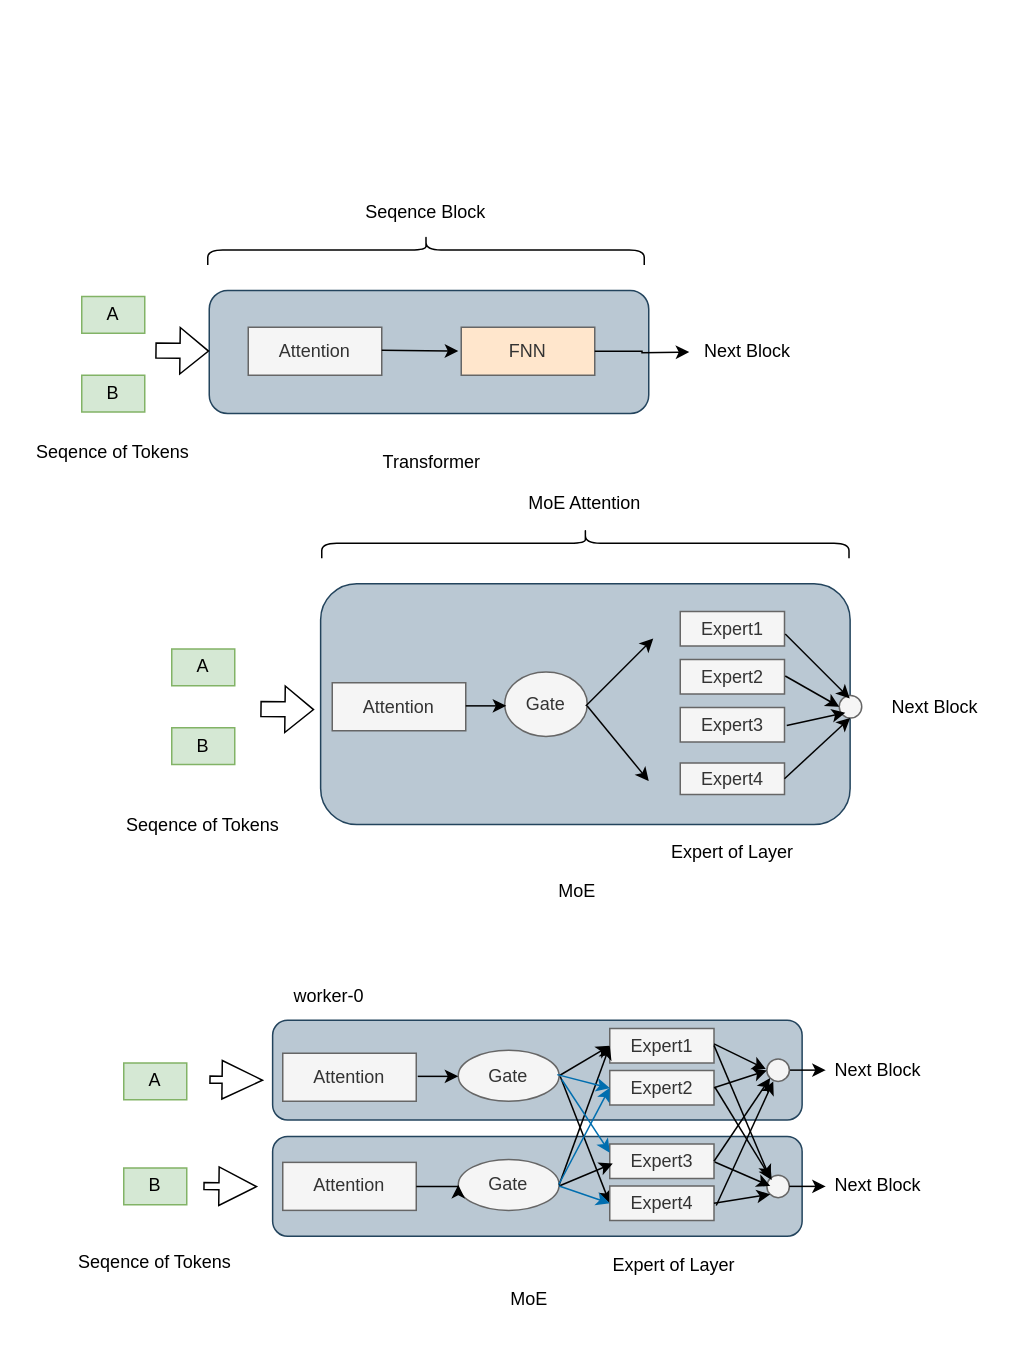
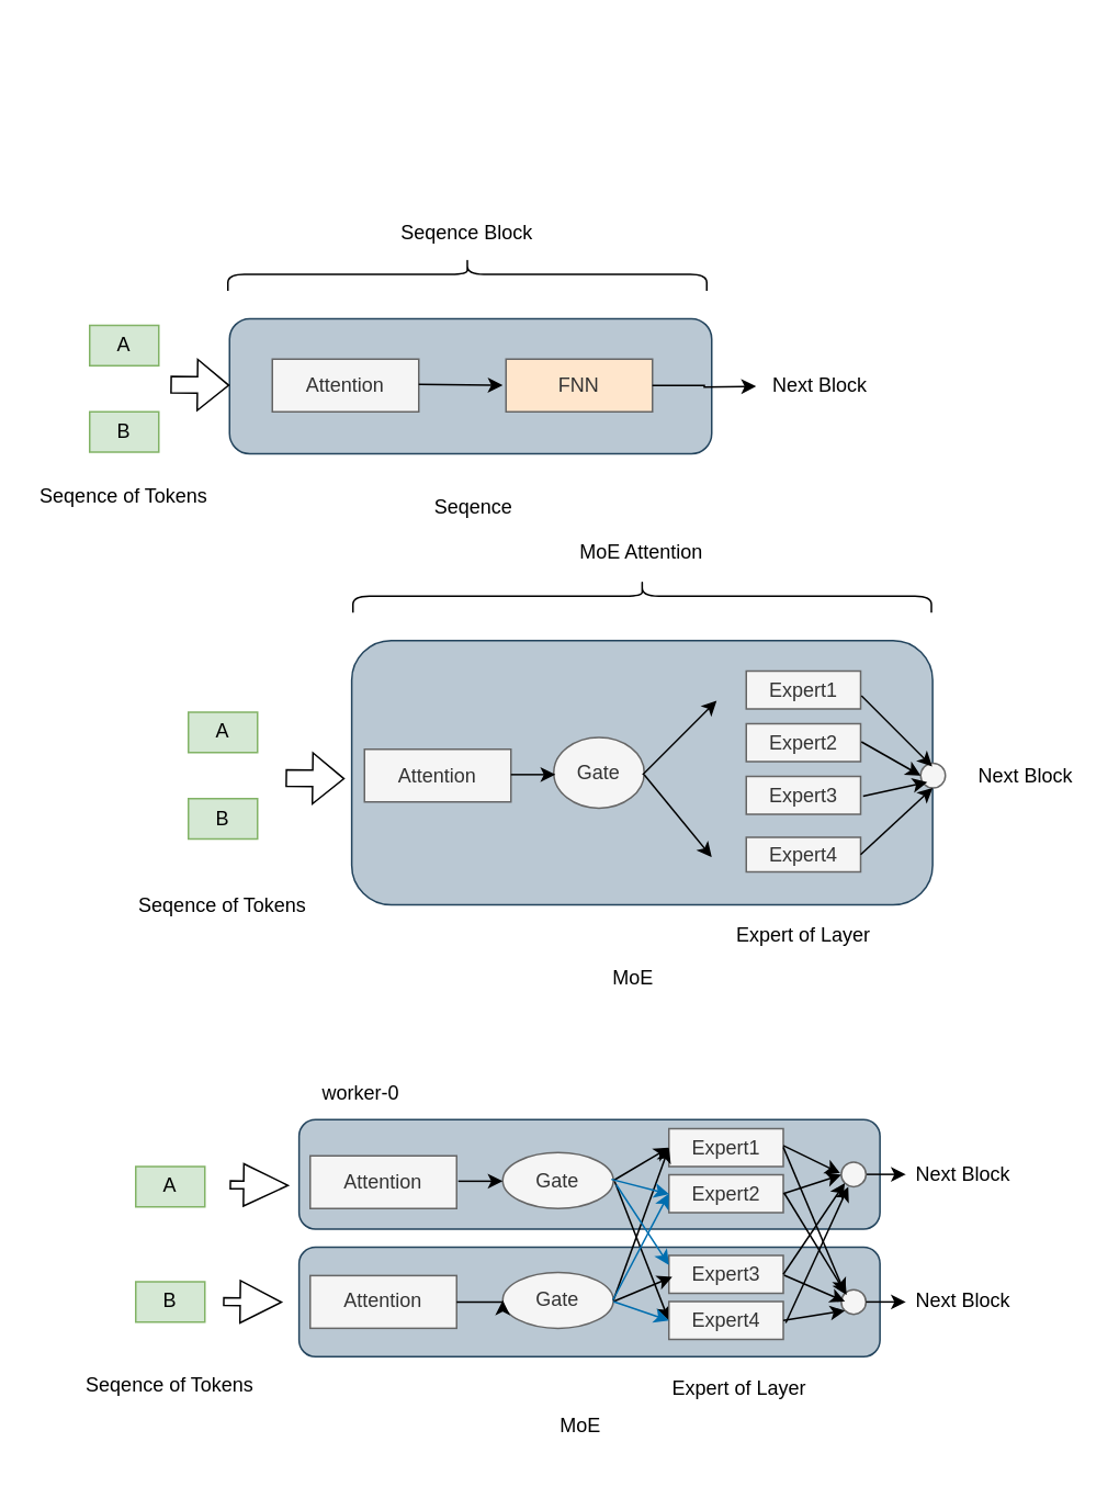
- <mxCell id="40" value="Transformer" style="text;html=1;strokeColor=none;fillColor=none;align=center;verticalAlign=middle;whiteSpace=wrap;rounded=0;" vertex="1" parent="27"><mxGeometry x="224" y="164" width="87" height="30" as="geometry" /></mxCell>
+ <mxCell id="40" value="Seqence" style="text;html=1;strokeColor=none;fillColor=none;align=center;verticalAlign=middle;whiteSpace=wrap;rounded=0;" vertex="1" parent="27"><mxGeometry x="224" y="164" width="87" height="30" as="geometry" /></mxCell>
